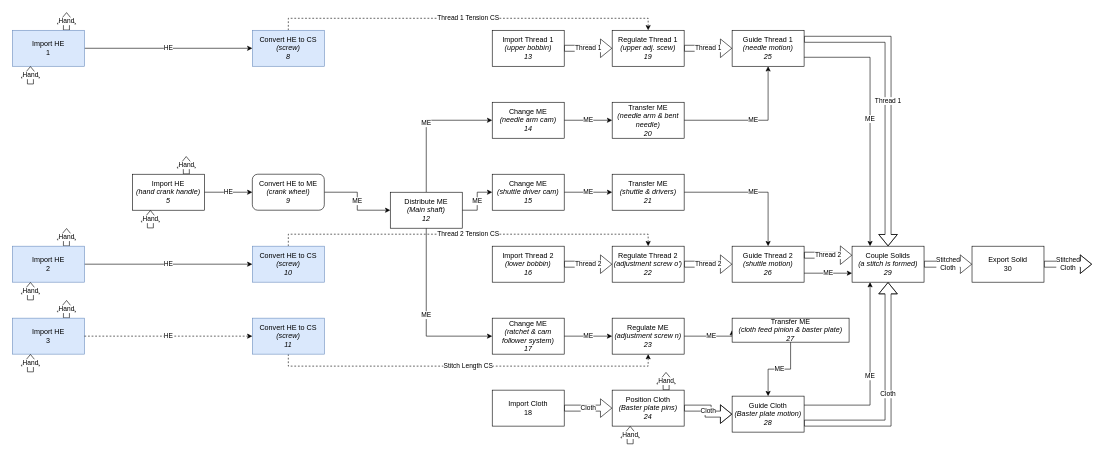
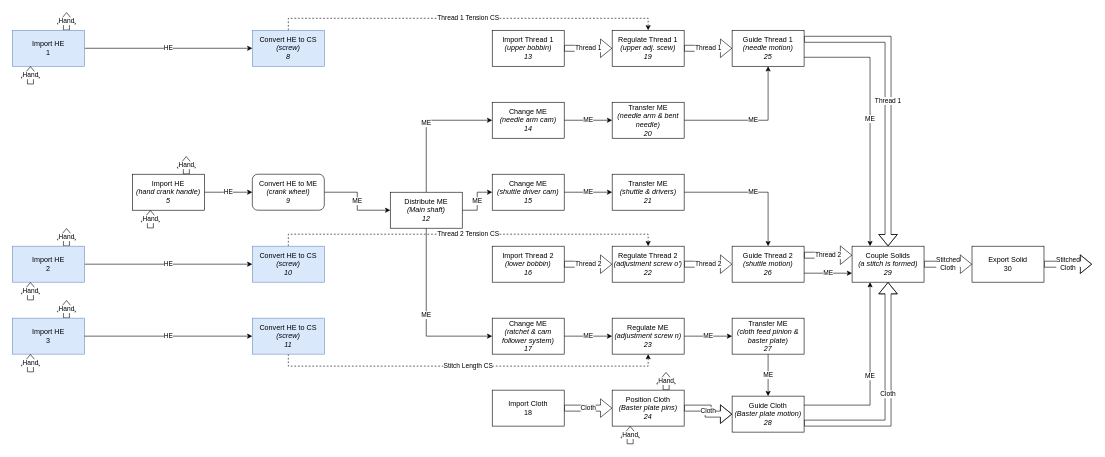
- <mxCell id="40" value="Transfer ME&lt;br&gt;&lt;i&gt;(cloth feed pinion &amp;amp; baster plate)&lt;br&gt;27&lt;br&gt;&lt;/i&gt;" style="rounded=0;whiteSpace=wrap;html=1;" parent="1" vertex="1"><mxGeometry x="1220" y="530" width="195" height="40" as="geometry" /></mxCell>
+ <mxCell id="40" value="Transfer ME&lt;br&gt;&lt;i&gt;(cloth feed pinion &amp;amp; baster plate)&lt;br&gt;27&lt;br&gt;&lt;/i&gt;" style="rounded=0;whiteSpace=wrap;html=1;" parent="1" vertex="1"><mxGeometry x="1220" y="530" width="120" height="60" as="geometry" /></mxCell>
- <mxCell id="60" value="HE" style="edgeStyle=orthogonalEdgeStyle;rounded=0;orthogonalLoop=1;jettySize=auto;html=1;exitX=1;exitY=0.5;exitDx=0;exitDy=0;entryX=0;entryY=0.5;entryDx=0;entryDy=0;dashed=1;" parent="1" source="59" target="62" edge="1"><mxGeometry relative="1" as="geometry"><mxPoint x="340" y="560" as="sourcePoint" /></mxGeometry></mxCell>
+ <mxCell id="60" value="HE" style="edgeStyle=orthogonalEdgeStyle;rounded=0;orthogonalLoop=1;jettySize=auto;html=1;exitX=1;exitY=0.5;exitDx=0;exitDy=0;entryX=0;entryY=0.5;entryDx=0;entryDy=0;" parent="1" source="59" target="62" edge="1"><mxGeometry relative="1" as="geometry"><mxPoint x="340" y="560" as="sourcePoint" /></mxGeometry></mxCell>
